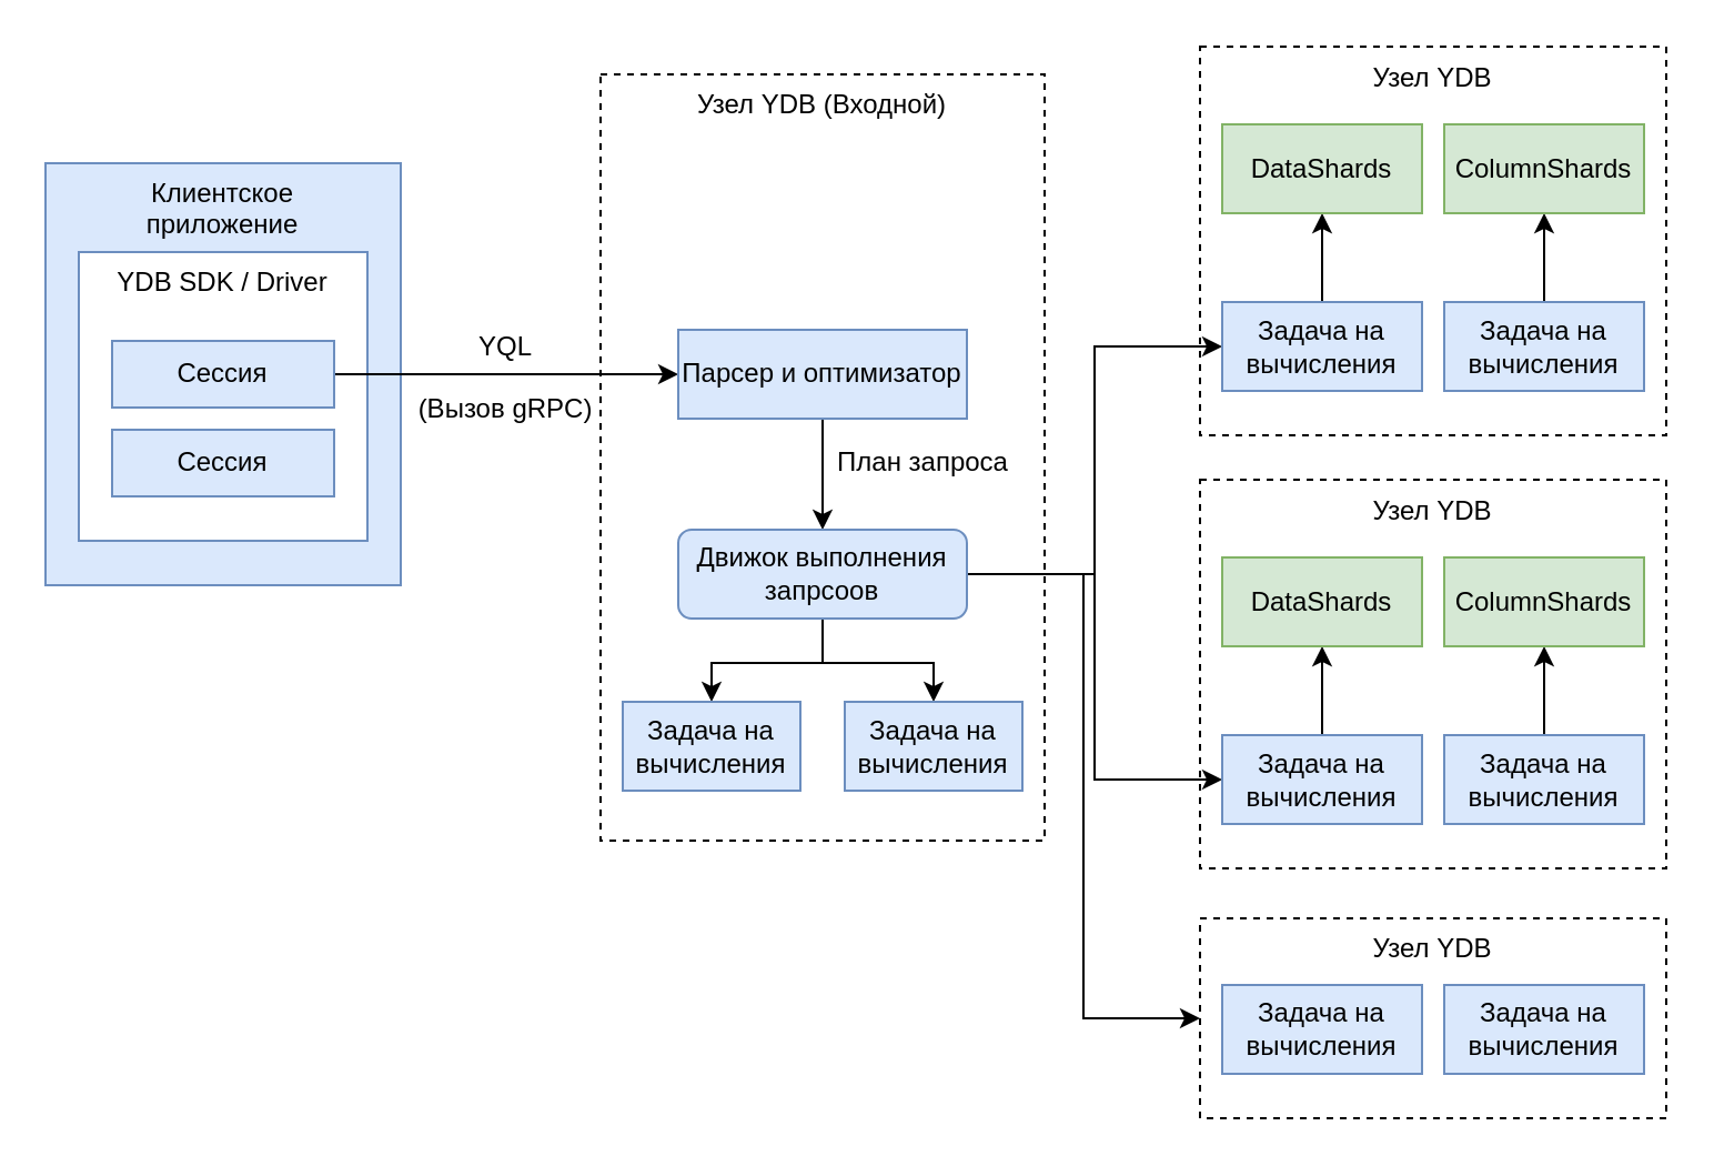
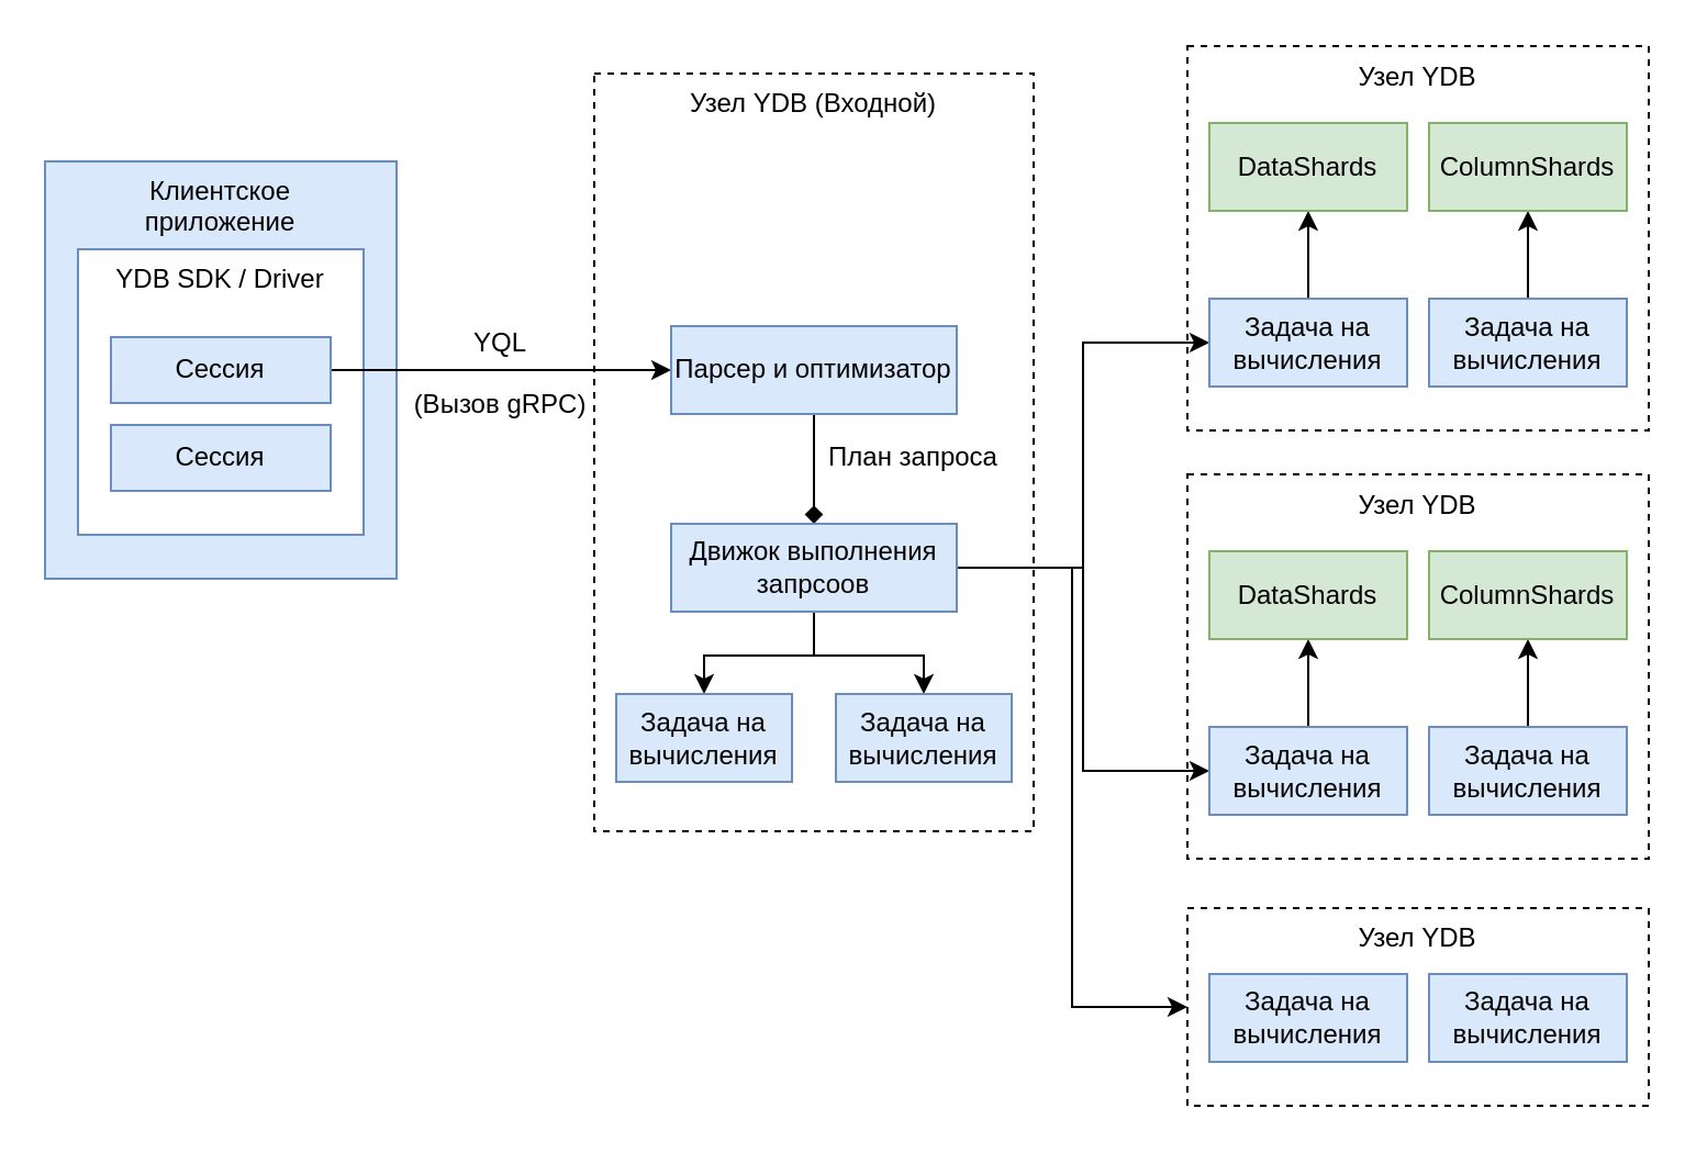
- <mxCell id="10" style="edgeStyle=orthogonalEdgeStyle;rounded=0;orthogonalLoop=1;jettySize=auto;html=1;exitX=0.5;exitY=1;exitDx=0;exitDy=0;entryX=0.5;entryY=0;entryDx=0;entryDy=0;" edge="1" parent="1" source="11" target="17"><mxGeometry relative="1" as="geometry" /></mxCell>
+ <mxCell id="10" style="edgeStyle=orthogonalEdgeStyle;rounded=0;orthogonalLoop=1;jettySize=auto;html=1;exitX=0.5;exitY=1;exitDx=0;exitDy=0;entryX=0.5;entryY=0;entryDx=0;entryDy=0;endArrow=diamond;" edge="1" parent="1" source="11" target="17"><mxGeometry relative="1" as="geometry" /></mxCell>
- <mxCell id="17" value="Движок выполнения запрсоов" style="whiteSpace=wrap;html=1;fillColor=#dae8fc;strokeColor=#6c8ebf;rounded=1;" vertex="1" parent="1"><mxGeometry x="305" y="238" width="130" height="40" as="geometry" /></mxCell>
+ <mxCell id="17" value="Движок выполнения запрсоов" style="rounded=0;whiteSpace=wrap;html=1;fillColor=#dae8fc;strokeColor=#6c8ebf;" vertex="1" parent="1"><mxGeometry x="305" y="238" width="130" height="40" as="geometry" /></mxCell>
